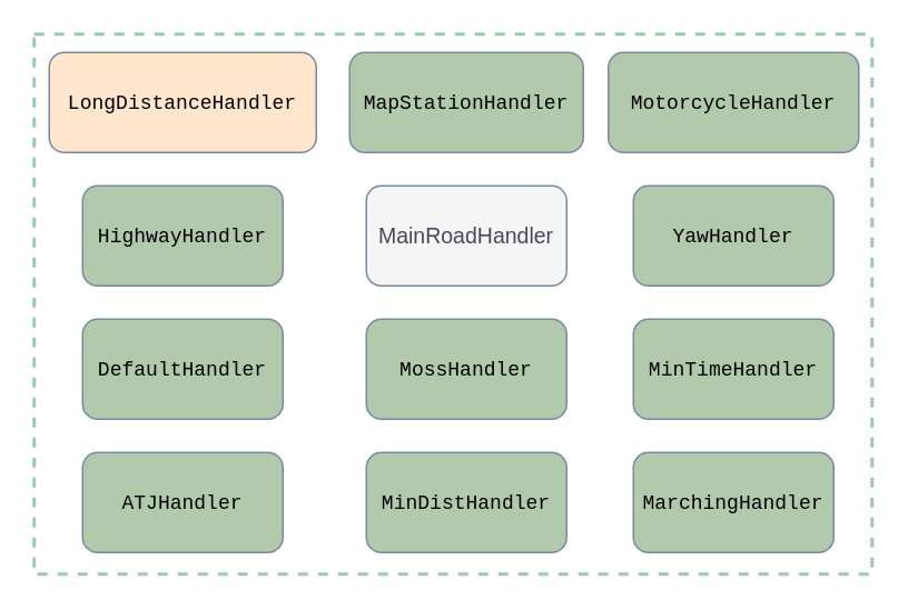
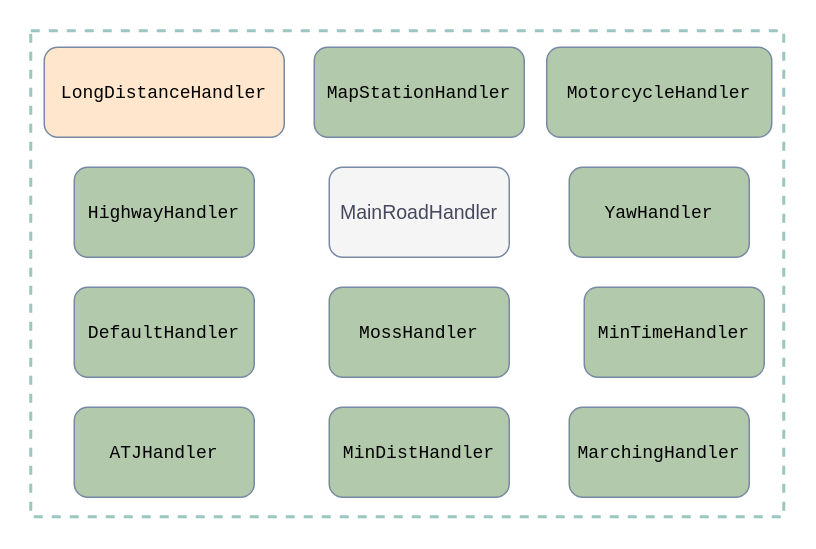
- <mxCell id="5" value="&lt;div style=&quot;font-family: &amp;#34;menlo&amp;#34; , &amp;#34;monaco&amp;#34; , &amp;#34;courier new&amp;#34; , monospace ; line-height: 18px&quot;&gt;&lt;font color=&quot;#000000&quot;&gt;MinTimeHandler&lt;/font&gt;&lt;/div&gt;" style="rounded=1;whiteSpace=wrap;html=1;fillColor=#B2C9AB;strokeColor=#788AA3;fontColor=#46495D;" vertex="1" parent="1"><mxGeometry x="379" y="191" width="120" height="60" as="geometry" /></mxCell>
+ <mxCell id="5" value="&lt;div style=&quot;font-family: &amp;#34;menlo&amp;#34; , &amp;#34;monaco&amp;#34; , &amp;#34;courier new&amp;#34; , monospace ; line-height: 18px&quot;&gt;&lt;font color=&quot;#000000&quot;&gt;MinTimeHandler&lt;/font&gt;&lt;/div&gt;" style="rounded=1;whiteSpace=wrap;html=1;fillColor=#B2C9AB;strokeColor=#788AA3;fontColor=#46495D;" vertex="1" parent="1"><mxGeometry x="389" y="191" width="120" height="60" as="geometry" /></mxCell>
